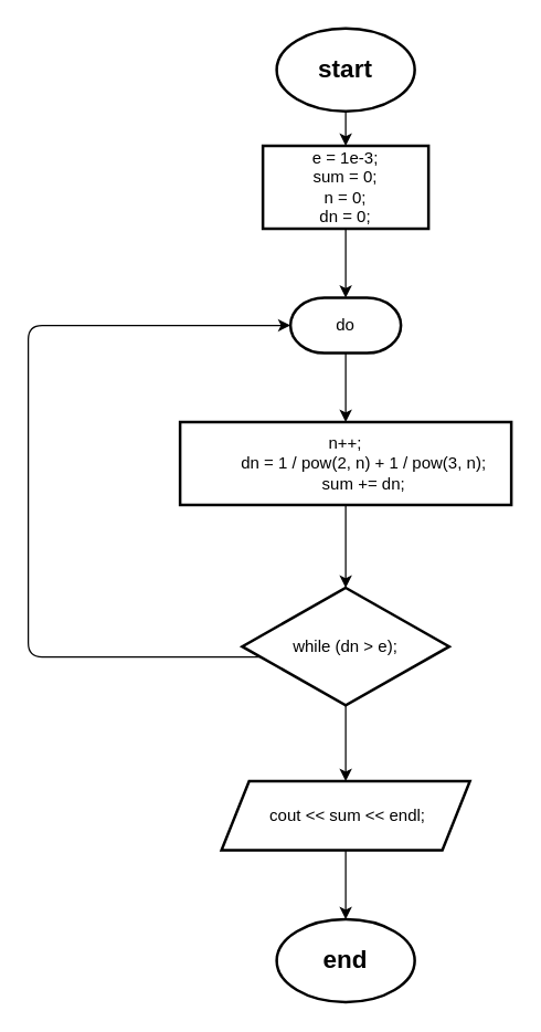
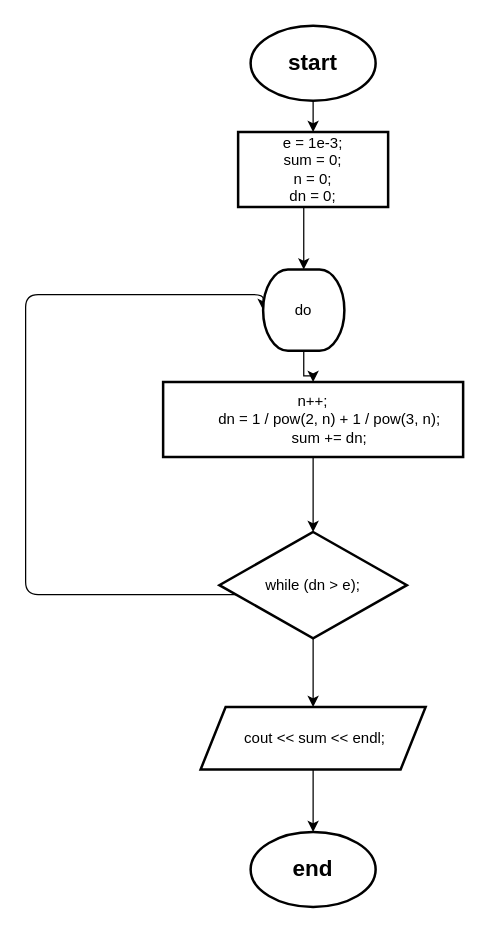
- <mxCell id="8" value="do" style="strokeWidth=2;html=1;shape=mxgraph.flowchart.terminator;whiteSpace=wrap;" vertex="1" parent="1"><mxGeometry x="210" y="215" width="80" height="40" as="geometry" /></mxCell>
+ <mxCell id="8" value="do" style="strokeWidth=2;html=1;shape=mxgraph.flowchart.terminator;whiteSpace=wrap;" vertex="1" parent="1"><mxGeometry x="210" y="215" width="65" height="65" as="geometry" /></mxCell>
